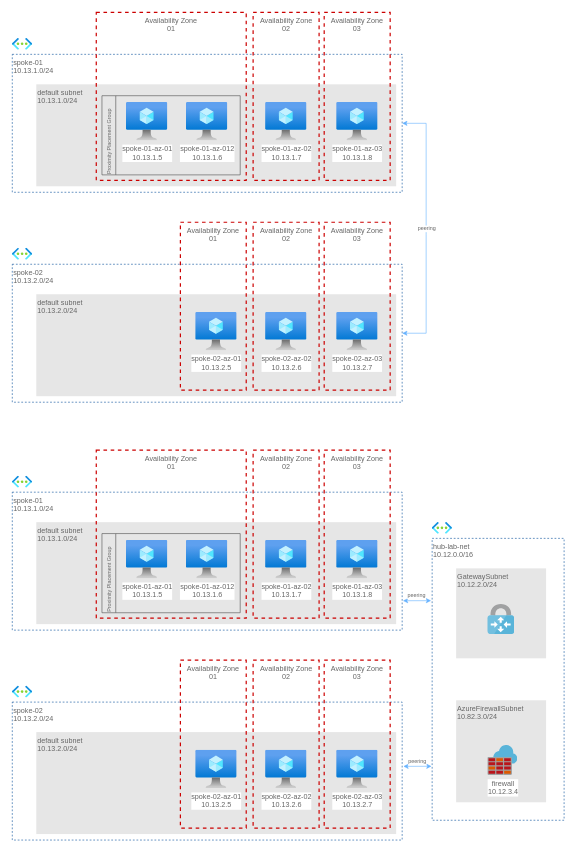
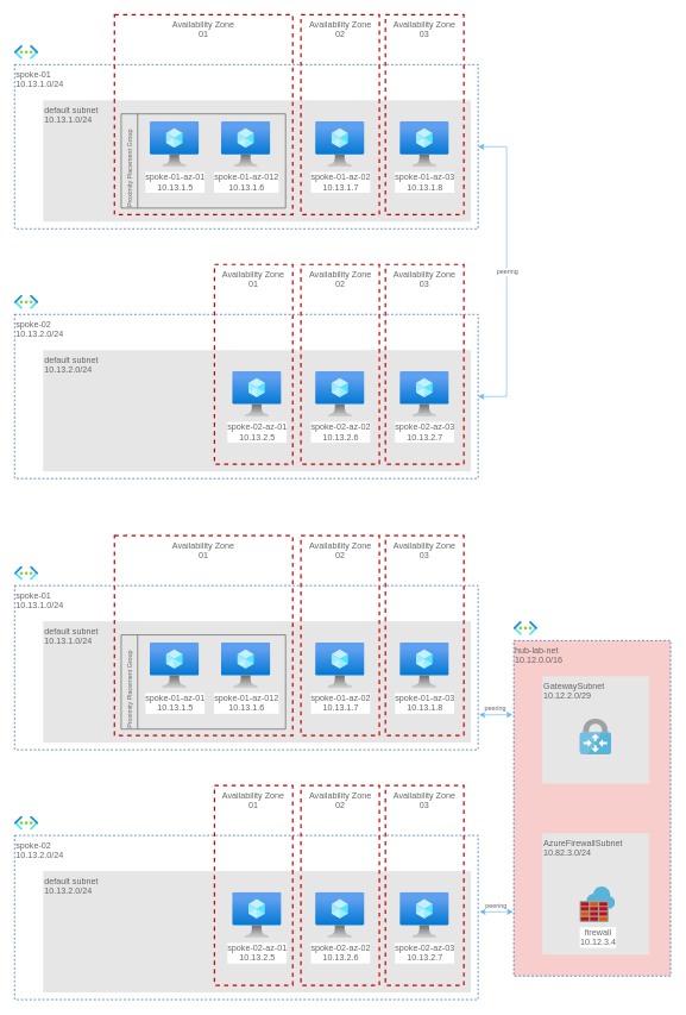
- <mxCell id="45" value="GatewaySubnet&lt;br&gt;&lt;div style=&quot;&quot;&gt;&lt;span style=&quot;background-color: initial;&quot;&gt;10.12.2.0/24&lt;/span&gt;&lt;/div&gt;" style="rounded=0;whiteSpace=wrap;html=1;dashed=1;dashPattern=1 1;fontColor=#666666;strokeColor=none;fillColor=#E6E6E6;align=left;verticalAlign=top;" vertex="1" parent="1"><mxGeometry x="760" y="947" width="150" height="150" as="geometry" /></mxCell>
+ <mxCell id="45" value="GatewaySubnet&lt;br&gt;&lt;div style=&quot;&quot;&gt;&lt;span style=&quot;background-color: initial;&quot;&gt;10.12.2.0/29&lt;/span&gt;&lt;/div&gt;" style="rounded=0;whiteSpace=wrap;html=1;dashed=1;dashPattern=1 1;fontColor=#666666;strokeColor=none;fillColor=#E6E6E6;align=left;verticalAlign=top;" vertex="1" parent="1"><mxGeometry x="760" y="947" width="150" height="150" as="geometry" /></mxCell>
- <mxCell id="44" value="hub-lab-net&lt;br&gt;10.12.0.0/16" style="rounded=0;whiteSpace=wrap;html=1;dashed=1;strokeColor=#004C99;align=left;fontColor=#666666;verticalAlign=top;" vertex="1" parent="1"><mxGeometry x="720" y="897" width="220" height="470" as="geometry" /></mxCell>
+ <mxCell id="44" value="hub-lab-net&lt;br&gt;10.12.0.0/16" style="rounded=0;whiteSpace=wrap;html=1;dashed=1;strokeColor=#004C99;align=left;fontColor=#666666;verticalAlign=top;fillColor=#f8cecc;" vertex="1" parent="1"><mxGeometry x="720" y="897" width="220" height="470" as="geometry" /></mxCell>
